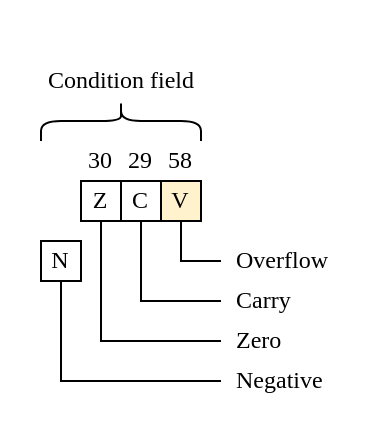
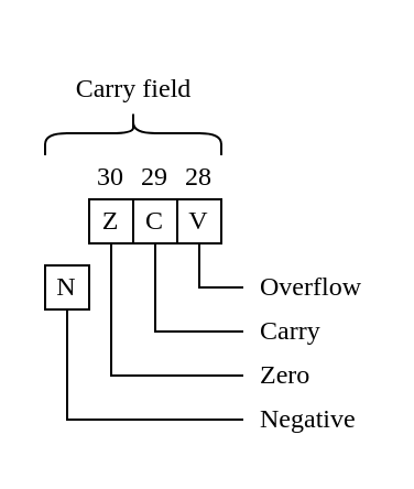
- <mxCell id="10" value="Condition field" style="text;html=1;strokeColor=none;fillColor=none;align=center;verticalAlign=middle;whiteSpace=wrap;rounded=0;fontFamily=Computer Modern;" vertex="1" parent="1"><mxGeometry x="22.5" y="30" width="75" height="20" as="geometry" /></mxCell>
+ <mxCell id="10" value="Carry field" style="text;html=1;strokeColor=none;fillColor=none;align=center;verticalAlign=middle;whiteSpace=wrap;rounded=0;fontFamily=Computer Modern;" vertex="1" parent="1"><mxGeometry x="22.5" y="30" width="75" height="20" as="geometry" /></mxCell>
- <mxCell id="8" value="58" style="text;html=1;strokeColor=none;fillColor=none;align=center;verticalAlign=middle;whiteSpace=wrap;rounded=0;fontFamily=Computer Modern;" vertex="1" parent="1"><mxGeometry x="80" y="70" width="20" height="20" as="geometry" /></mxCell>
+ <mxCell id="8" value="28" style="text;html=1;strokeColor=none;fillColor=none;align=center;verticalAlign=middle;whiteSpace=wrap;rounded=0;fontFamily=Computer Modern;" vertex="1" parent="1"><mxGeometry x="80" y="70" width="20" height="20" as="geometry" /></mxCell>
- <mxCell id="5" value="V" style="rounded=0;whiteSpace=wrap;html=1;fontFamily=Computer Modern;fillColor=#fff2cc;" vertex="1" parent="1"><mxGeometry x="80" y="90" width="20" height="20" as="geometry" /></mxCell>
+ <mxCell id="5" value="V" style="rounded=0;whiteSpace=wrap;html=1;fontFamily=Computer Modern;" vertex="1" parent="1"><mxGeometry x="80" y="90" width="20" height="20" as="geometry" /></mxCell>
